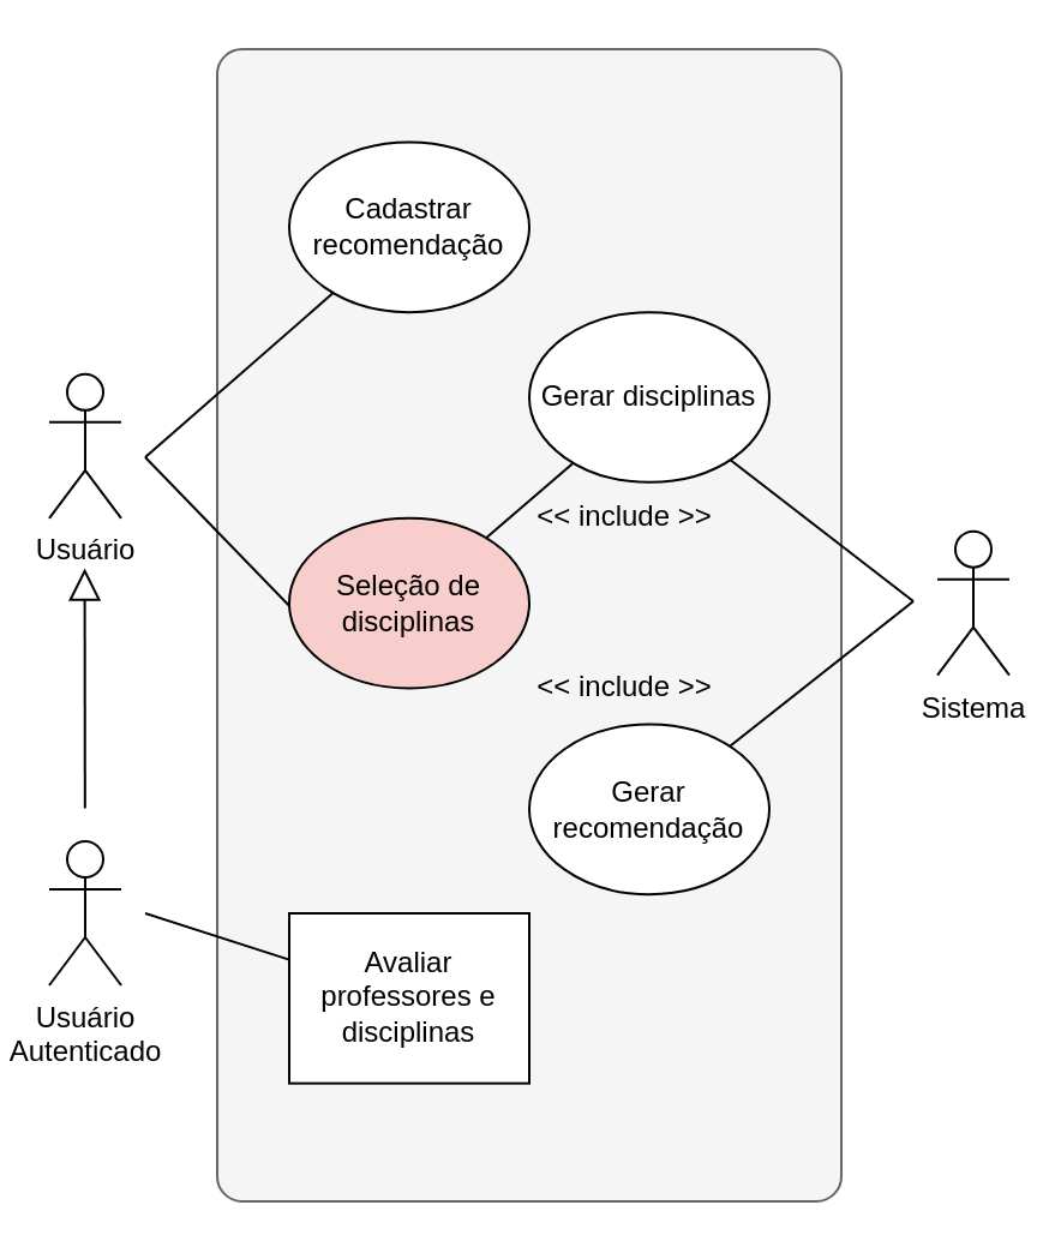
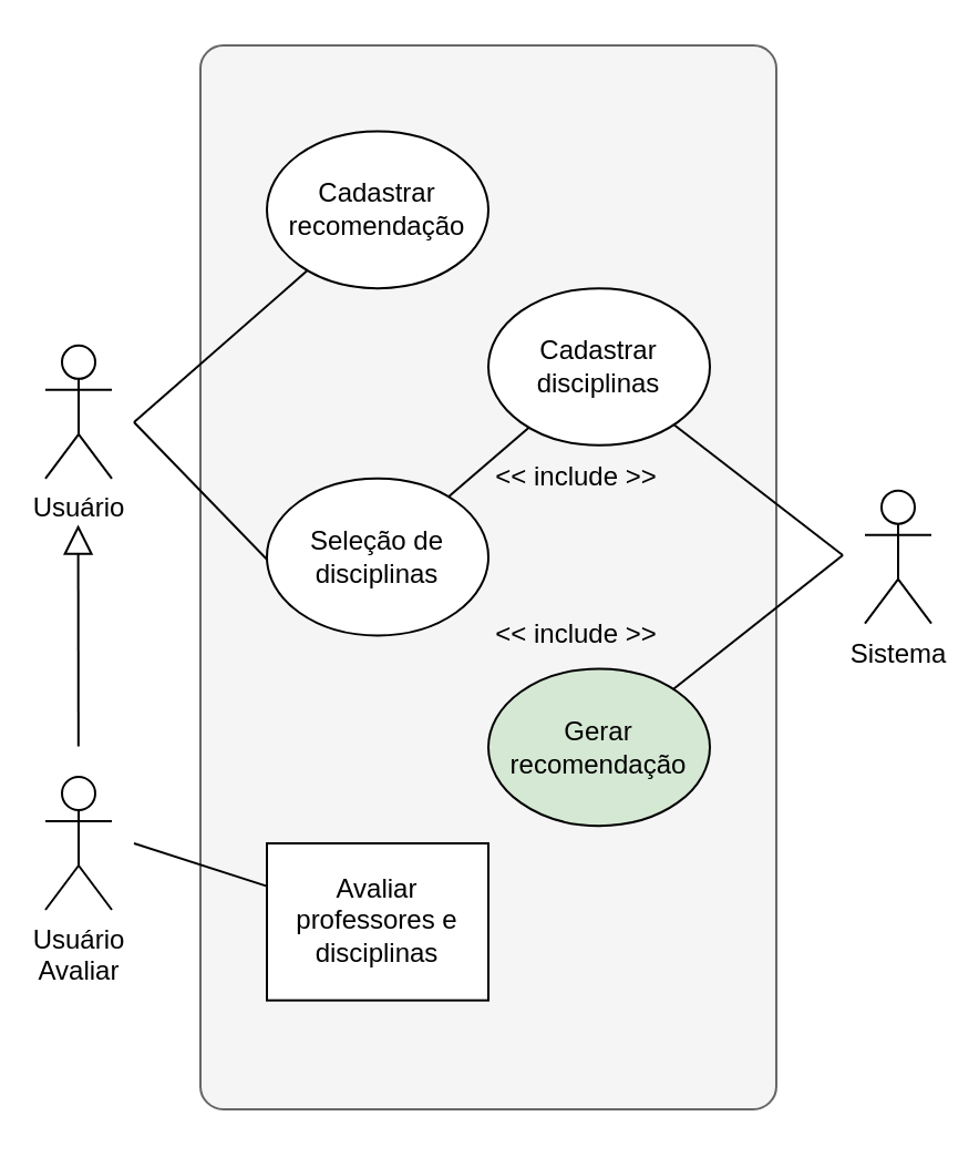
- <mxCell id="10" value="&lt;div&gt;Gerar disciplinas&lt;/div&gt;" style="ellipse;whiteSpace=wrap;html=1;" vertex="1" parent="1"><mxGeometry x="220" y="129.58" width="100" height="70.83" as="geometry" /></mxCell>
+ <mxCell id="10" value="&lt;div&gt;Cadastrar disciplinas&lt;/div&gt;" style="ellipse;whiteSpace=wrap;html=1;" vertex="1" parent="1"><mxGeometry x="220" y="129.58" width="100" height="70.83" as="geometry" /></mxCell>
- <mxCell id="12" value="&lt;div&gt;Seleção de disciplinas&lt;br&gt;&lt;/div&gt;" style="ellipse;whiteSpace=wrap;html=1;fillColor=#f8cecc;" vertex="1" parent="1"><mxGeometry x="120" y="215.41" width="100" height="70.83" as="geometry" /></mxCell>
+ <mxCell id="12" value="&lt;div&gt;Seleção de disciplinas&lt;br&gt;&lt;/div&gt;" style="ellipse;whiteSpace=wrap;html=1;" vertex="1" parent="1"><mxGeometry x="120" y="215.41" width="100" height="70.83" as="geometry" /></mxCell>
- <mxCell id="11" value="&lt;div&gt;Gerar recomendação&lt;br&gt;&lt;/div&gt;" style="ellipse;whiteSpace=wrap;html=1;" vertex="1" parent="1"><mxGeometry x="220" y="301.24" width="100" height="70.83" as="geometry" /></mxCell>
+ <mxCell id="11" value="&lt;div&gt;Gerar recomendação&lt;br&gt;&lt;/div&gt;" style="ellipse;whiteSpace=wrap;html=1;fillColor=#d5e8d4;" vertex="1" parent="1"><mxGeometry x="220" y="301.24" width="100" height="70.83" as="geometry" /></mxCell>
- <mxCell id="18" value="&lt;div&gt;Usuário&lt;/div&gt;&lt;div&gt;Autenticado&lt;br&gt;&lt;/div&gt;" style="shape=umlActor;verticalLabelPosition=bottom;verticalAlign=top;html=1;outlineConnect=0;" vertex="1" parent="1"><mxGeometry x="20" y="350" width="30" height="60" as="geometry" /></mxCell>
+ <mxCell id="18" value="&lt;div&gt;Usuário&lt;/div&gt;&lt;div&gt;Avaliar&lt;br&gt;&lt;/div&gt;" style="shape=umlActor;verticalLabelPosition=bottom;verticalAlign=top;html=1;outlineConnect=0;" vertex="1" parent="1"><mxGeometry x="20" y="350" width="30" height="60" as="geometry" /></mxCell>
